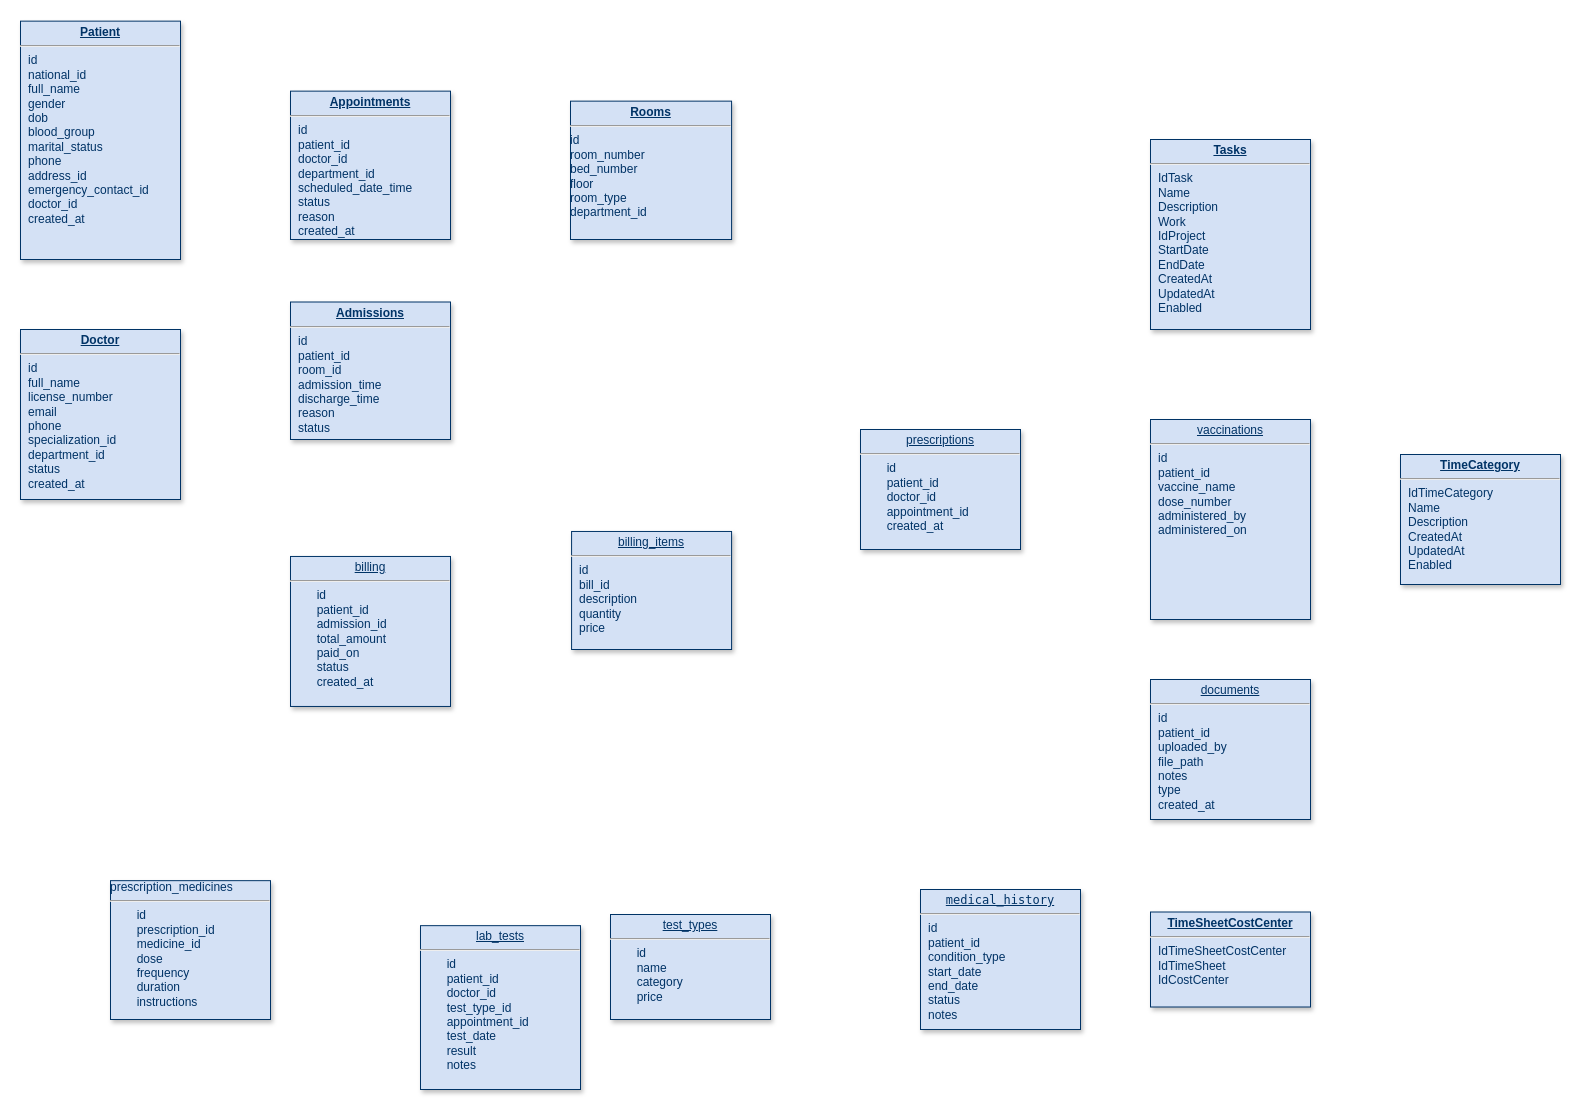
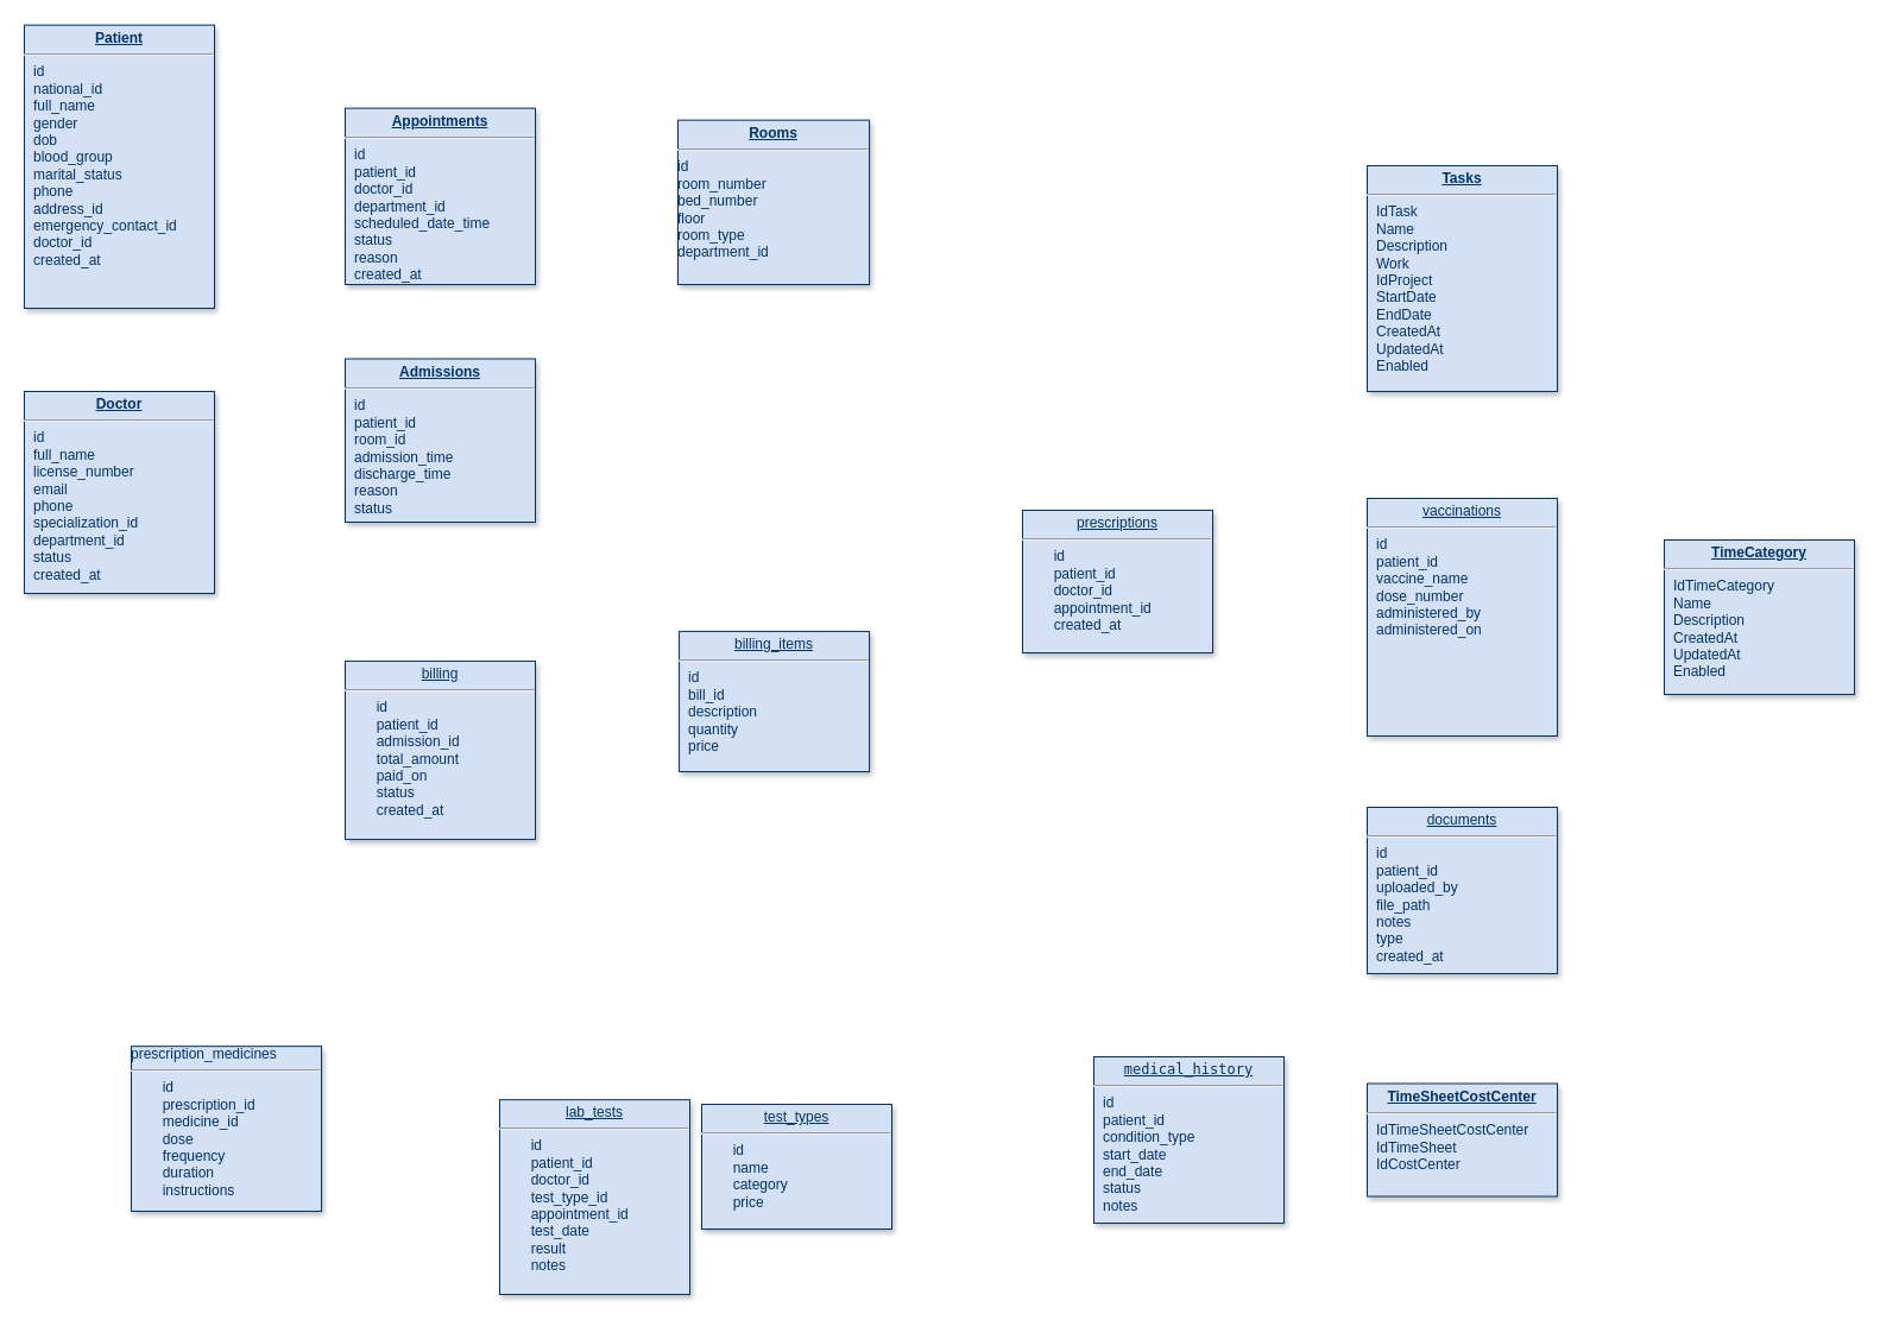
- <mxCell id="16" value="&lt;p style=&quot;margin: 4px 0px 0px; text-align: center; text-decoration: underline;&quot;&gt;test_types&lt;/p&gt;&lt;hr&gt;&lt;div&gt;&lt;span style=&quot;white-space: pre;&quot;&gt;&#09;&lt;/span&gt;id&lt;/div&gt;&lt;div&gt;&lt;span style=&quot;white-space: pre;&quot;&gt;&#09;&lt;/span&gt;name&lt;/div&gt;&lt;div&gt;&lt;span style=&quot;white-space: pre;&quot;&gt;&#09;&lt;/span&gt;category&lt;/div&gt;&lt;div&gt;&lt;span style=&quot;white-space: pre;&quot;&gt;&#09;price&lt;/span&gt;&lt;br&gt;&lt;/div&gt;" style="verticalAlign=top;align=left;overflow=fill;fontSize=12;fontFamily=Helvetica;html=1;strokeColor=#003366;shadow=1;fillColor=#D4E1F5;fontColor=#003366" parent="1" vertex="1"><mxGeometry x="610" y="914" width="160" height="105" as="geometry" /></mxCell>
+ <mxCell id="16" value="&lt;p style=&quot;margin: 4px 0px 0px; text-align: center; text-decoration: underline;&quot;&gt;test_types&lt;/p&gt;&lt;hr&gt;&lt;div&gt;&lt;span style=&quot;white-space: pre;&quot;&gt;&#09;&lt;/span&gt;id&lt;/div&gt;&lt;div&gt;&lt;span style=&quot;white-space: pre;&quot;&gt;&#09;&lt;/span&gt;name&lt;/div&gt;&lt;div&gt;&lt;span style=&quot;white-space: pre;&quot;&gt;&#09;&lt;/span&gt;category&lt;/div&gt;&lt;div&gt;&lt;span style=&quot;white-space: pre;&quot;&gt;&#09;price&lt;/span&gt;&lt;br&gt;&lt;/div&gt;" style="verticalAlign=top;align=left;overflow=fill;fontSize=12;fontFamily=Helvetica;html=1;strokeColor=#003366;shadow=1;fillColor=#D4E1F5;fontColor=#003366" parent="1" vertex="1"><mxGeometry x="590" y="929" width="160" height="105" as="geometry" /></mxCell>
